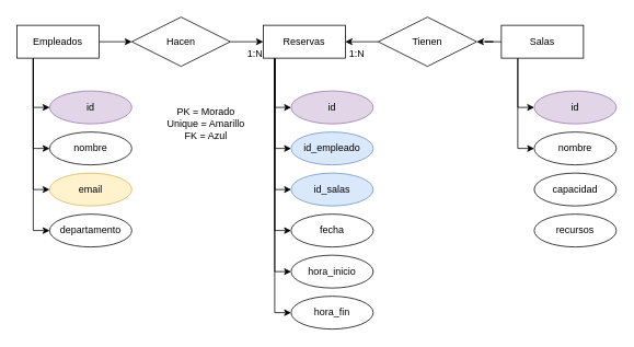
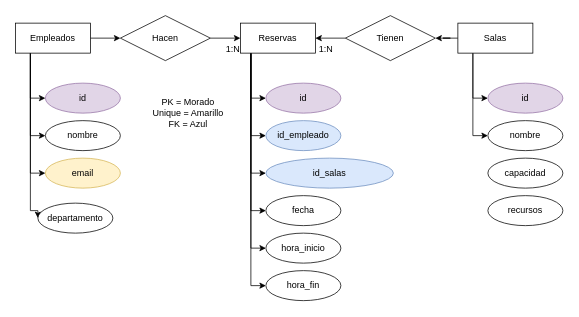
- <mxCell id="21" value="id_salas" style="ellipse;whiteSpace=wrap;html=1;align=center;fillColor=#dae8fc;strokeColor=#6c8ebf;" vertex="1" parent="1"><mxGeometry x="354" y="210" width="100" height="40" as="geometry" /></mxCell>
+ <mxCell id="21" value="id_salas" style="ellipse;whiteSpace=wrap;html=1;align=center;fillColor=#dae8fc;strokeColor=#6c8ebf;" vertex="1" parent="1"><mxGeometry x="354" y="210" width="170" height="40" as="geometry" /></mxCell>
- <mxCell id="32" value="departamento" style="ellipse;whiteSpace=wrap;html=1;align=center;" vertex="1" parent="1"><mxGeometry x="60" y="260" width="100" height="40" as="geometry" /></mxCell>
+ <mxCell id="32" value="departamento" style="ellipse;whiteSpace=wrap;html=1;align=center;" vertex="1" parent="1"><mxGeometry x="50" y="270" width="100" height="40" as="geometry" /></mxCell>
